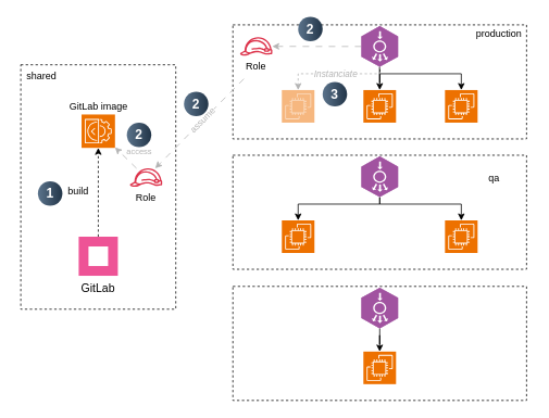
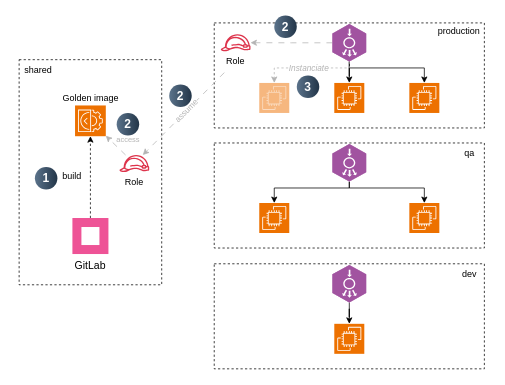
- <mxCell id="15" value="GitLab image" style="text;html=1;align=center;verticalAlign=middle;resizable=0;points=[];autosize=1;strokeColor=none;fillColor=none;" parent="1" vertex="1"><mxGeometry x="70" y="115" width="100" height="30" as="geometry" /></mxCell>
+ <mxCell id="15" value="Golden image" style="text;html=1;align=center;verticalAlign=middle;resizable=0;points=[];autosize=1;strokeColor=none;fillColor=none;" parent="1" vertex="1"><mxGeometry x="70" y="115" width="100" height="30" as="geometry" /></mxCell>
- <mxCell id="30" value="qa" style="text;html=1;align=center;verticalAlign=middle;resizable=0;points=[];autosize=1;strokeColor=none;fillColor=none;" parent="1" vertex="1"><mxGeometry x="585" y="204" width="40" height="30" as="geometry" /></mxCell>
+ <mxCell id="30" value="qa" style="text;html=1;align=center;verticalAlign=middle;resizable=0;points=[];autosize=1;strokeColor=none;fillColor=none;" parent="1" vertex="1"><mxGeometry x="605" y="189" width="40" height="30" as="geometry" /></mxCell>
+ <mxCell id="35" value="dev" style="text;html=1;align=center;verticalAlign=middle;resizable=0;points=[];autosize=1;strokeColor=none;fillColor=none;" parent="1" vertex="1"><mxGeometry x="605" y="350" width="40" height="30" as="geometry" /></mxCell>
